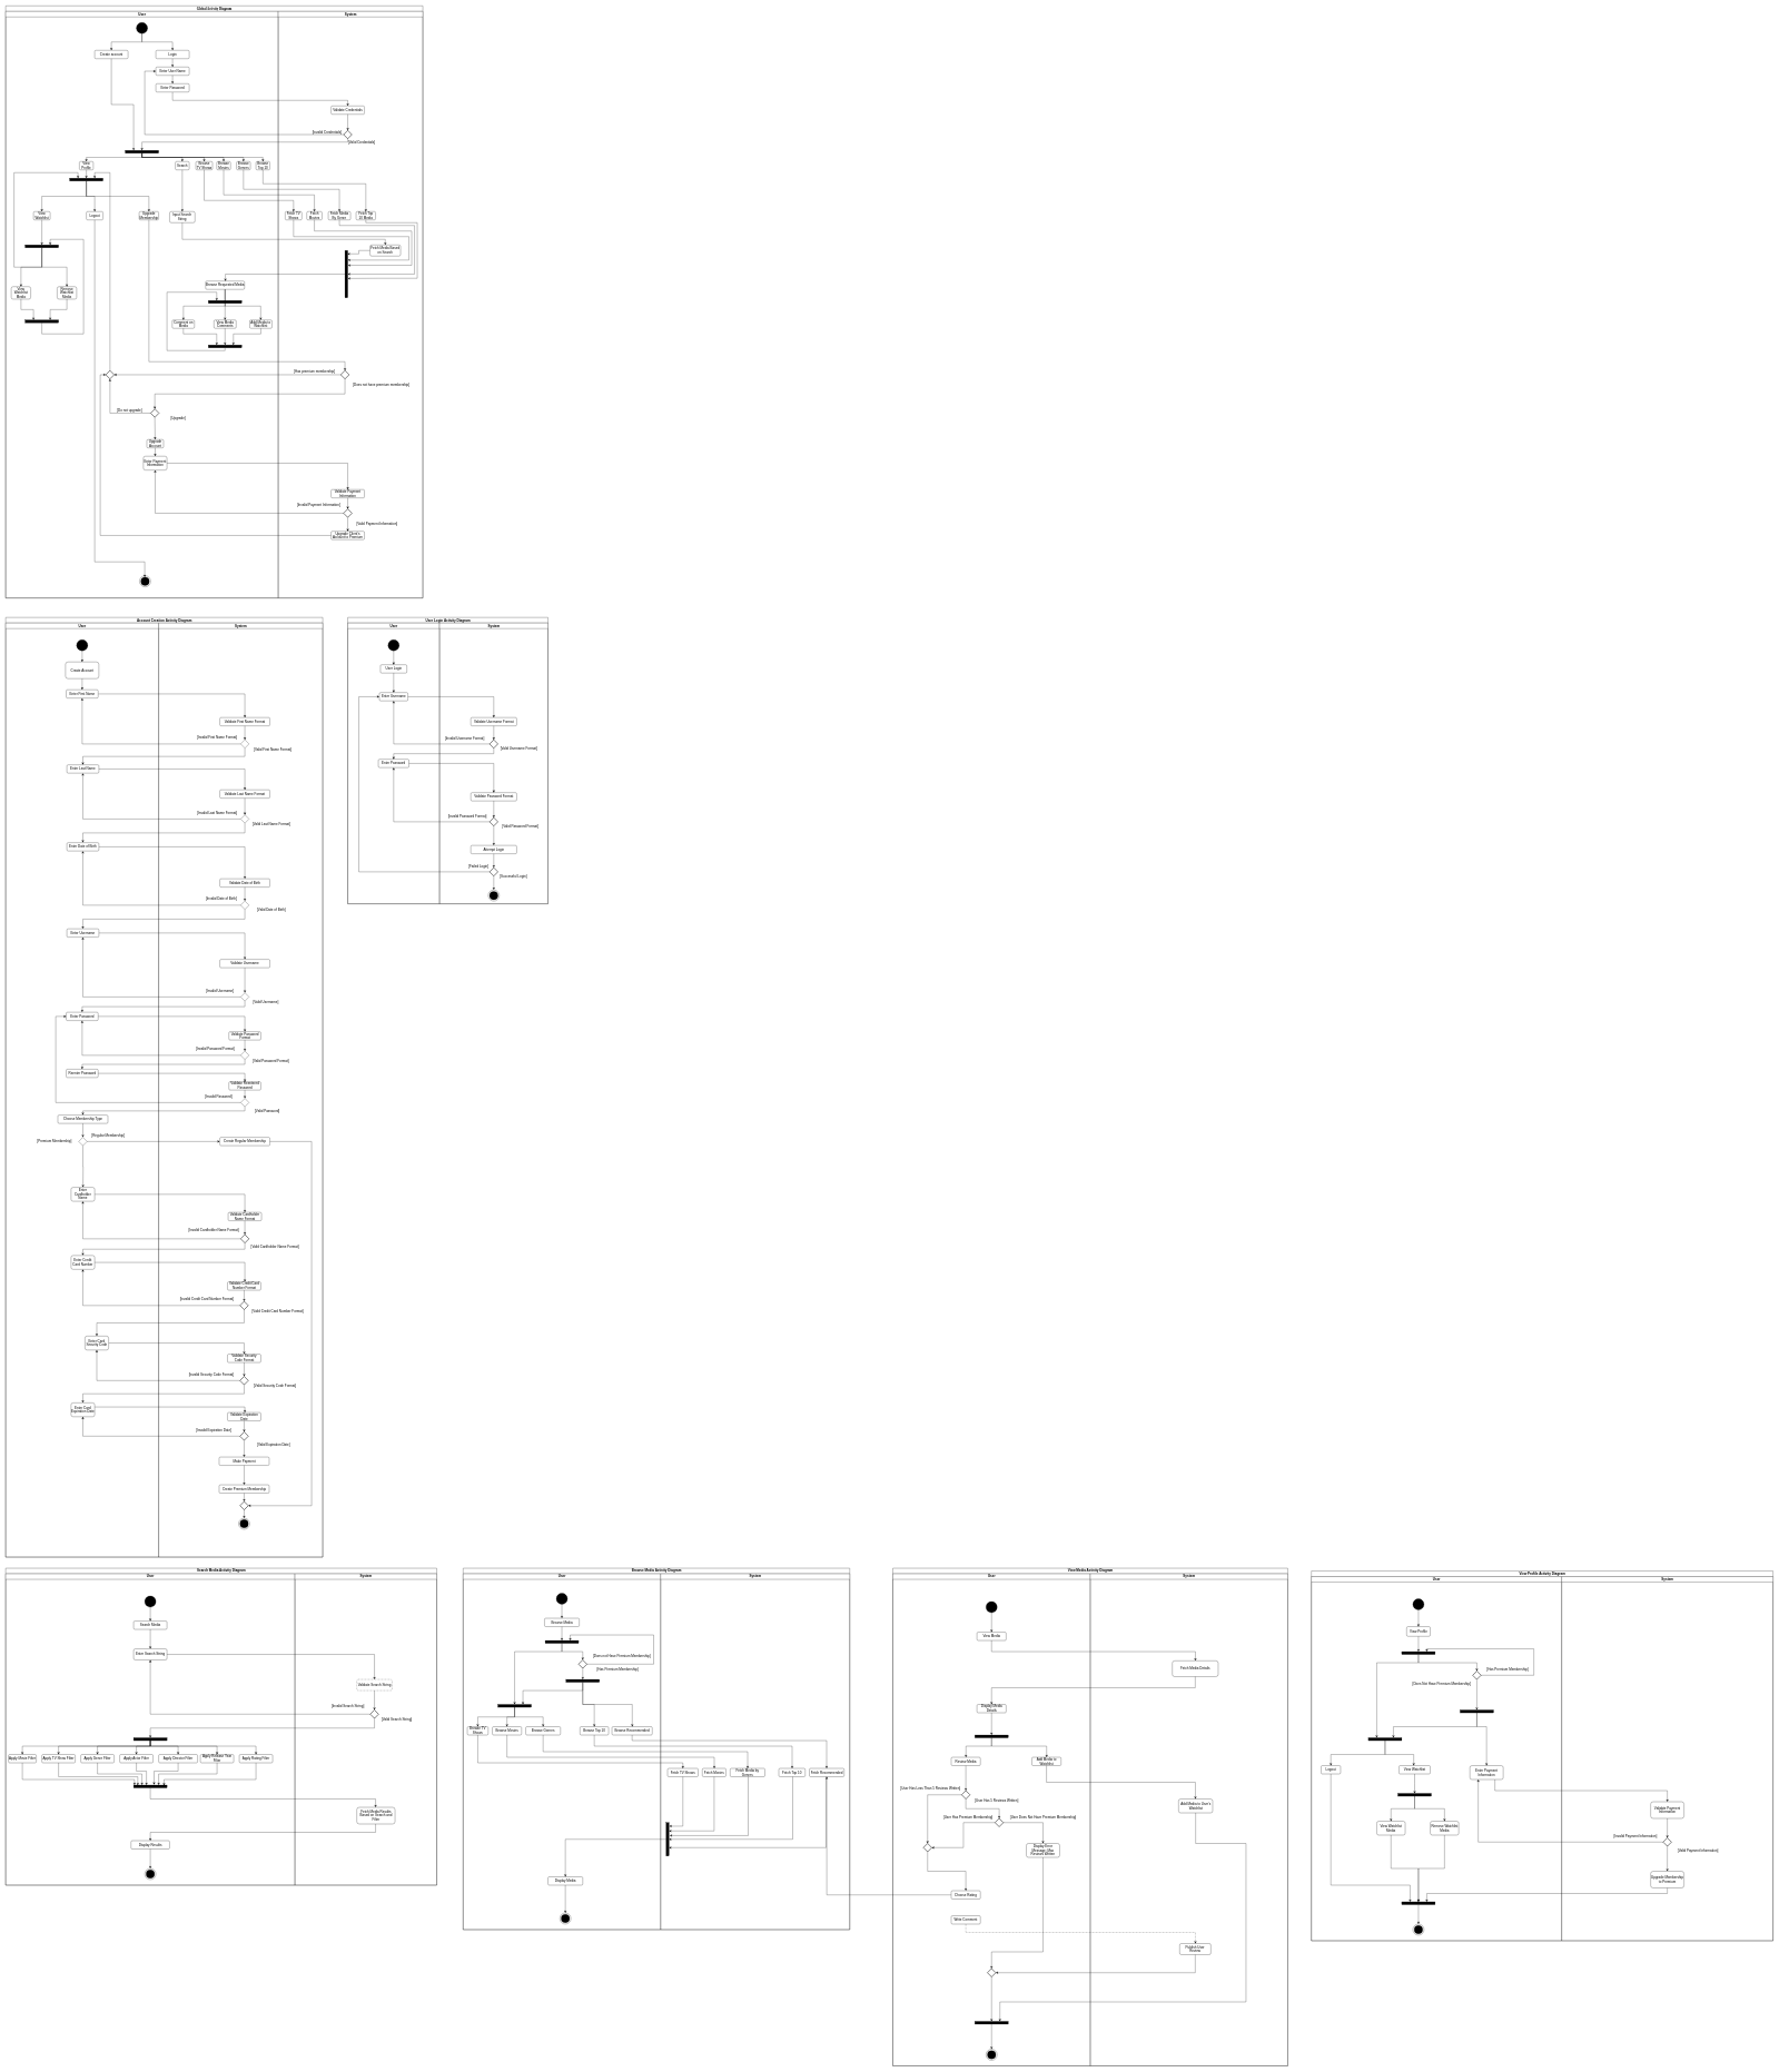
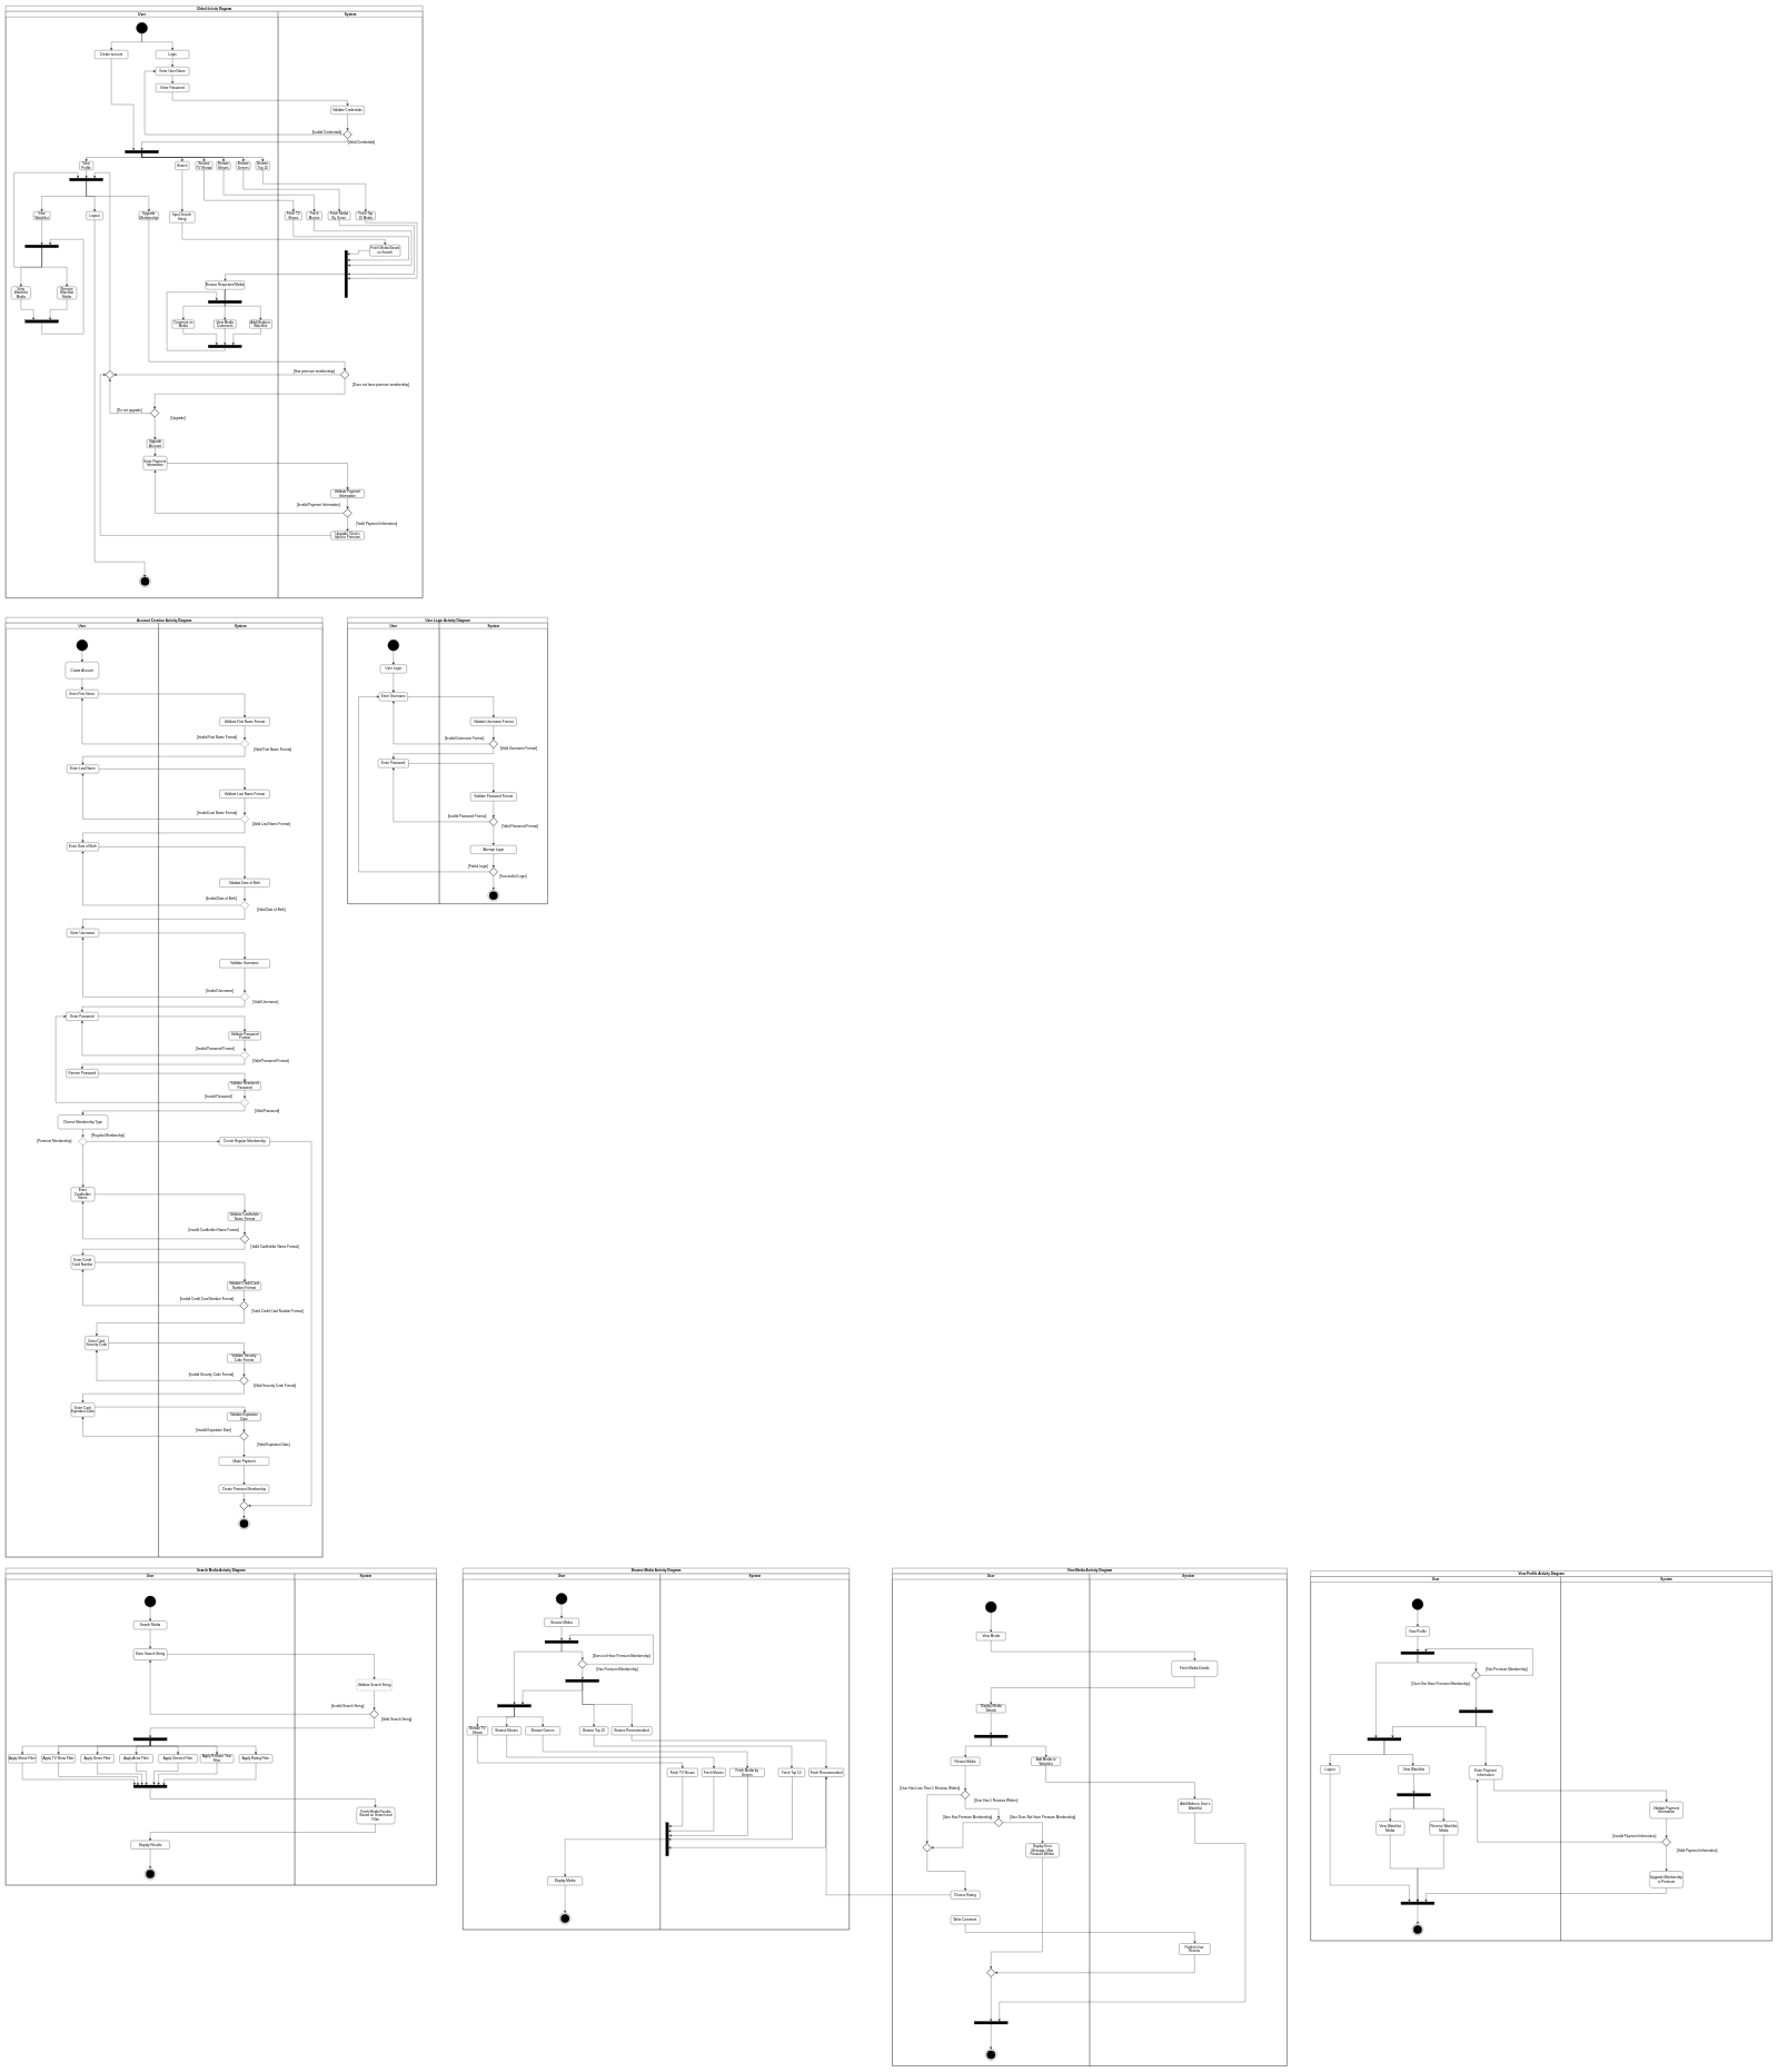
- <mxCell id="91" value="Upgrade Client's Account to Premium" style="rounded=1;whiteSpace=wrap;html=1;" parent="72" vertex="1"><mxGeometry x="190" y="1870" width="120" height="30" as="geometry" /></mxCell>
+ <mxCell id="91" value="Upgrade Client's Input to Premium" style="rounded=1;whiteSpace=wrap;html=1;" parent="72" vertex="1"><mxGeometry x="190" y="1870" width="120" height="30" as="geometry" /></mxCell>
- <mxCell id="154" value="Choose Membership Type" style="rounded=1;whiteSpace=wrap;html=1;" parent="145" vertex="1"><mxGeometry x="187.5" y="1770" width="180" height="30" as="geometry" /></mxCell>
+ <mxCell id="154" value="Choose Membership Type" style="rounded=1;whiteSpace=wrap;html=1;" parent="145" vertex="1"><mxGeometry x="187.5" y="1770" width="180" height="50" as="geometry" /></mxCell>
- <mxCell id="418" value="" style="endArrow=classic;html=1;rounded=0;edgeStyle=orthogonalEdgeStyle;dashed=1;" parent="373" source="404" target="414" edge="1"><mxGeometry width="50" height="50" relative="1" as="geometry"><mxPoint x="420" y="1330" as="sourcePoint" /><mxPoint x="940" y="1310" as="targetPoint" /><Array as="points"><mxPoint x="262" y="1310" /><mxPoint x="1088" y="1310" /></Array></mxGeometry></mxCell>
+ <mxCell id="418" value="" style="endArrow=classic;html=1;rounded=0;edgeStyle=orthogonalEdgeStyle;" parent="373" source="404" target="414" edge="1"><mxGeometry width="50" height="50" relative="1" as="geometry"><mxPoint x="420" y="1330" as="sourcePoint" /><mxPoint x="940" y="1310" as="targetPoint" /><Array as="points"><mxPoint x="262" y="1310" /><mxPoint x="1088" y="1310" /></Array></mxGeometry></mxCell>
